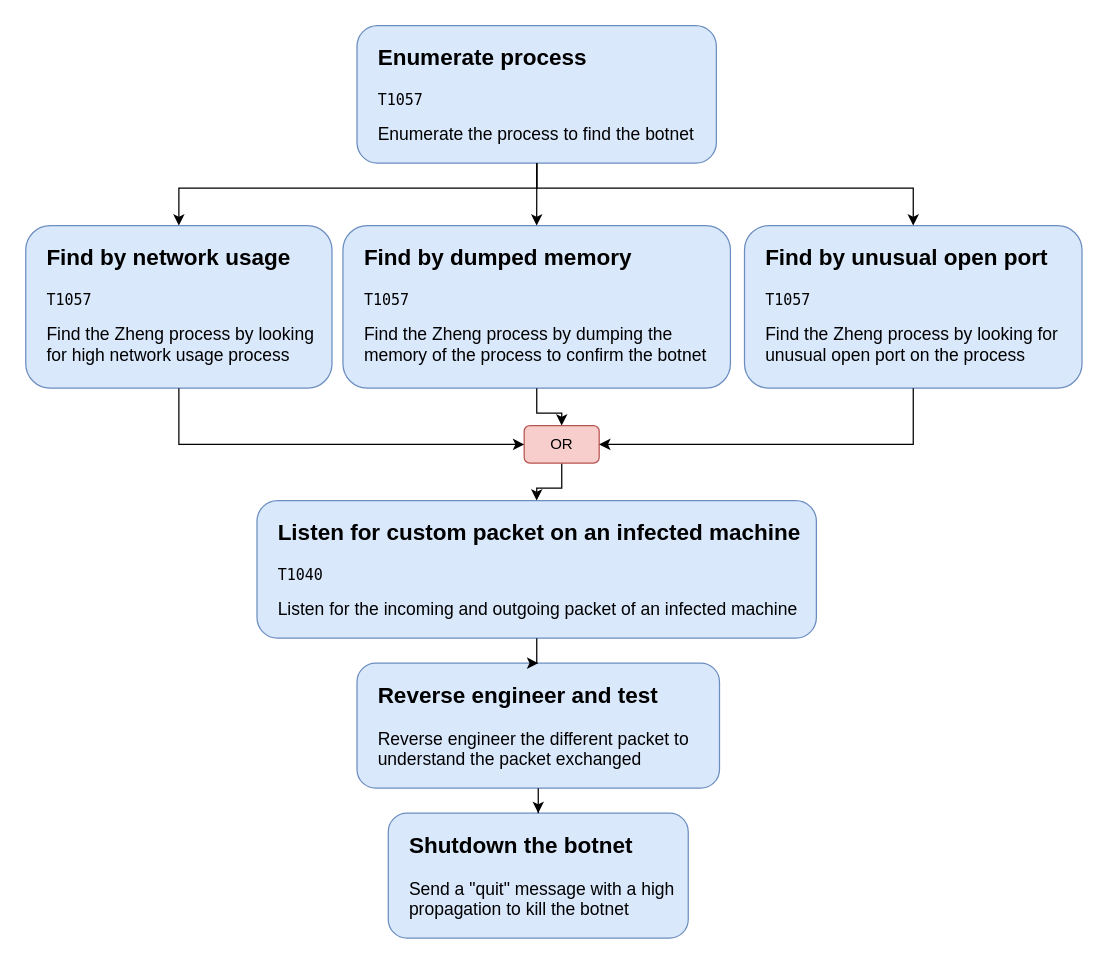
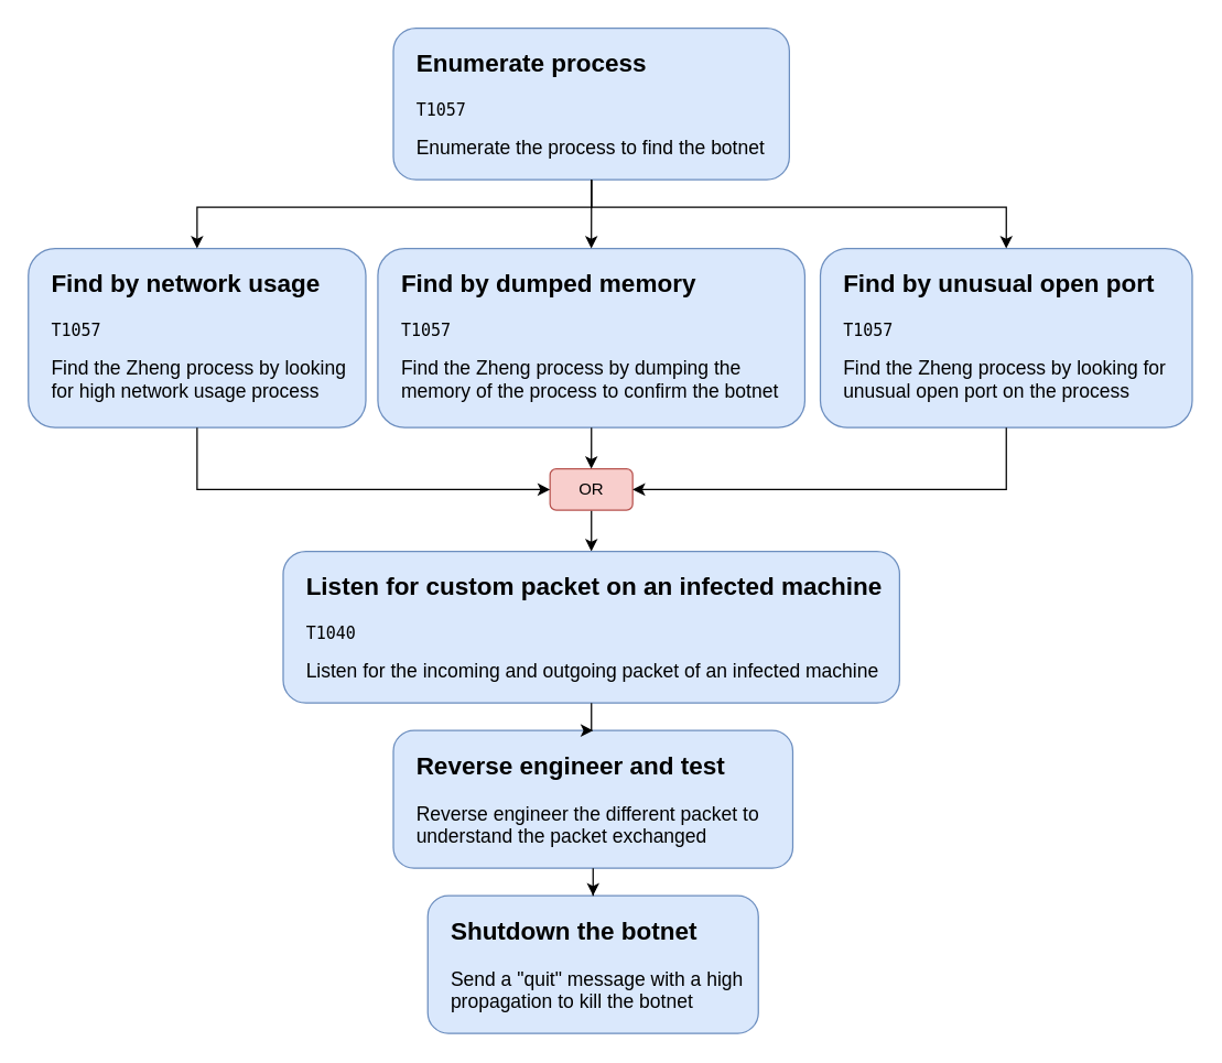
- <mxCell id="3" value="OR" style="rounded=1;whiteSpace=wrap;html=1;fillColor=#f8cecc;strokeColor=#b85450;" parent="1" vertex="1"><mxGeometry x="418.75" y="340" width="60" height="30" as="geometry" /></mxCell>
+ <mxCell id="3" value="OR" style="rounded=1;whiteSpace=wrap;html=1;fillColor=#f8cecc;strokeColor=#b85450;" parent="1" vertex="1"><mxGeometry x="398.75" y="340" width="60" height="30" as="geometry" /></mxCell>
